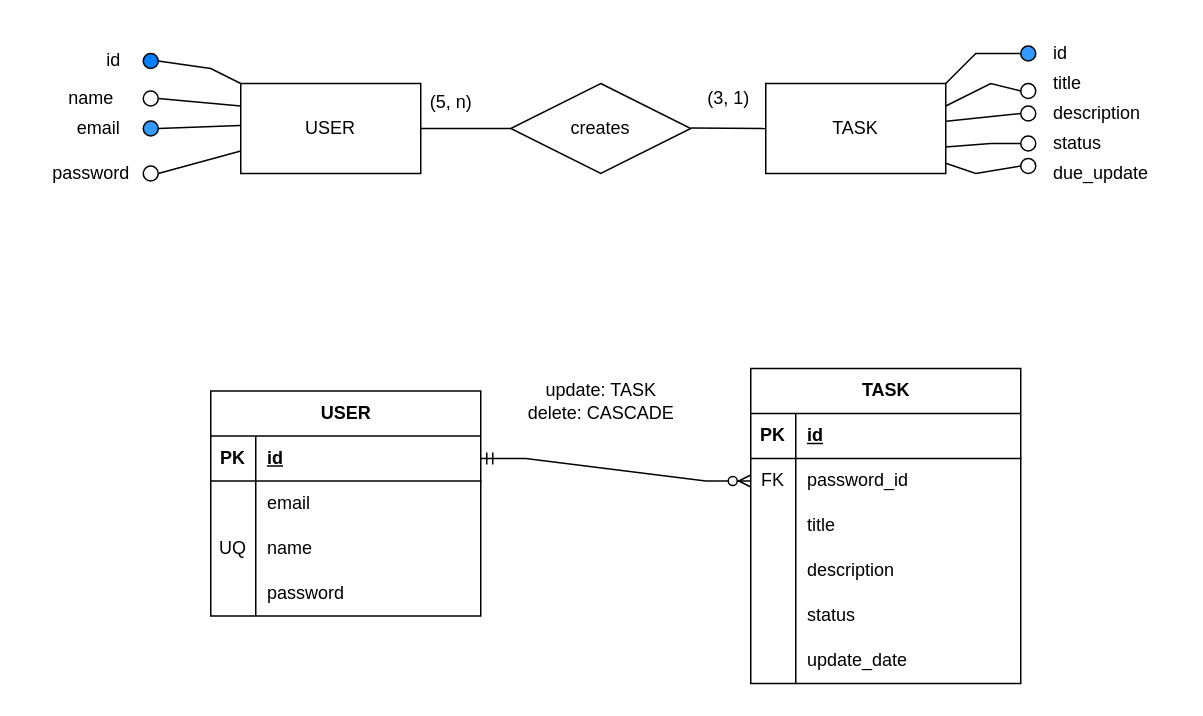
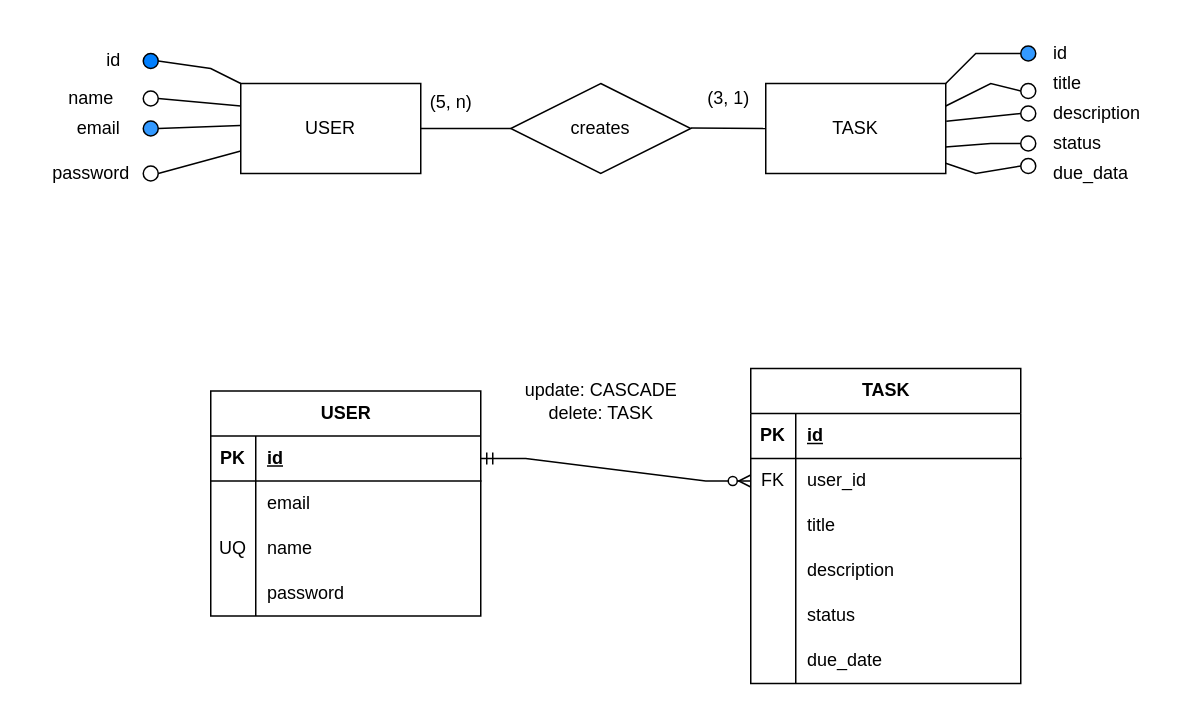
- <mxCell id="27" value="due_update" style="text;html=1;align=left;verticalAlign=middle;resizable=0;points=[];autosize=1;strokeColor=none;fillColor=none;" parent="1" vertex="1"><mxGeometry x="700" y="100" width="80" height="30" as="geometry" /></mxCell>
+ <mxCell id="27" value="due_data" style="text;html=1;align=left;verticalAlign=middle;resizable=0;points=[];autosize=1;strokeColor=none;fillColor=none;" parent="1" vertex="1"><mxGeometry x="700" y="100" width="80" height="30" as="geometry" /></mxCell>
- <mxCell id="69" value="update: TASK" style="text;html=1;align=center;verticalAlign=middle;resizable=0;points=[];autosize=1;strokeColor=none;fillColor=none;" vertex="1" parent="1"><mxGeometry x="340" y="245" width="120" height="30" as="geometry" /></mxCell>
+ <mxCell id="69" value="update: CASCADE" style="text;html=1;align=center;verticalAlign=middle;resizable=0;points=[];autosize=1;strokeColor=none;fillColor=none;" vertex="1" parent="1"><mxGeometry x="340" y="245" width="120" height="30" as="geometry" /></mxCell>
- <mxCell id="70" value="delete: CASCADE" style="text;html=1;align=center;verticalAlign=middle;resizable=0;points=[];autosize=1;strokeColor=none;fillColor=none;" vertex="1" parent="1"><mxGeometry x="340" y="260" width="120" height="30" as="geometry" /></mxCell>
+ <mxCell id="70" value="delete: TASK" style="text;html=1;align=center;verticalAlign=middle;resizable=0;points=[];autosize=1;strokeColor=none;fillColor=none;" vertex="1" parent="1"><mxGeometry x="340" y="260" width="120" height="30" as="geometry" /></mxCell>
- <mxCell id="55" value="password_id" style="shape=partialRectangle;connectable=0;fillColor=none;top=0;left=0;bottom=0;right=0;align=left;spacingLeft=6;overflow=hidden;whiteSpace=wrap;html=1;" vertex="1" parent="53"><mxGeometry x="30" width="150" height="30" as="geometry"><mxRectangle width="150" height="30" as="alternateBounds" /></mxGeometry></mxCell>
+ <mxCell id="55" value="user_id" style="shape=partialRectangle;connectable=0;fillColor=none;top=0;left=0;bottom=0;right=0;align=left;spacingLeft=6;overflow=hidden;whiteSpace=wrap;html=1;" vertex="1" parent="53"><mxGeometry x="30" width="150" height="30" as="geometry"><mxRectangle width="150" height="30" as="alternateBounds" /></mxGeometry></mxCell>
- <mxCell id="67" value="update_date" style="shape=partialRectangle;connectable=0;fillColor=none;top=0;left=0;bottom=0;right=0;align=left;spacingLeft=6;overflow=hidden;whiteSpace=wrap;html=1;" vertex="1" parent="65"><mxGeometry x="30" width="150" height="30" as="geometry"><mxRectangle width="150" height="30" as="alternateBounds" /></mxGeometry></mxCell>
+ <mxCell id="67" value="due_date" style="shape=partialRectangle;connectable=0;fillColor=none;top=0;left=0;bottom=0;right=0;align=left;spacingLeft=6;overflow=hidden;whiteSpace=wrap;html=1;" vertex="1" parent="65"><mxGeometry x="30" width="150" height="30" as="geometry"><mxRectangle width="150" height="30" as="alternateBounds" /></mxGeometry></mxCell>
